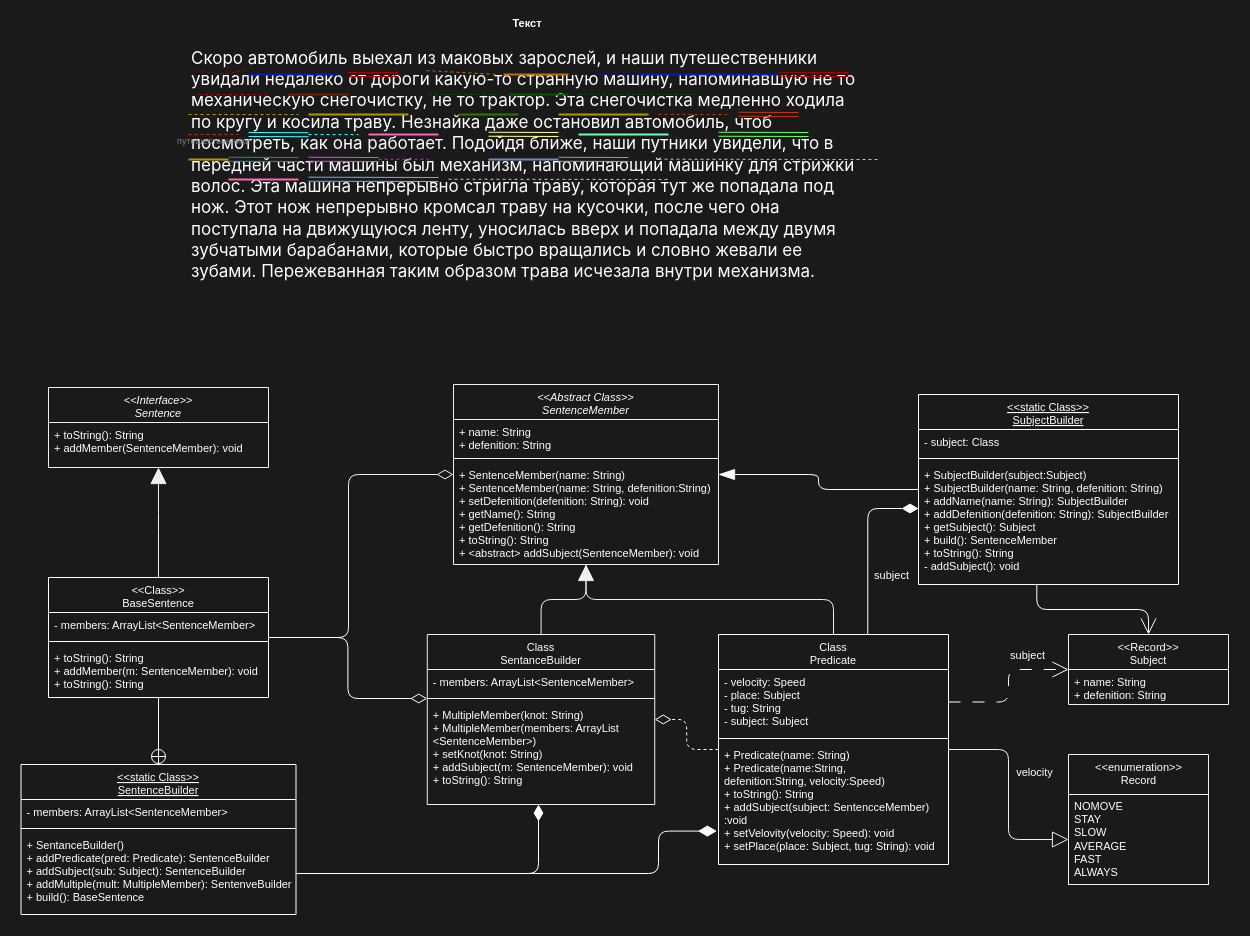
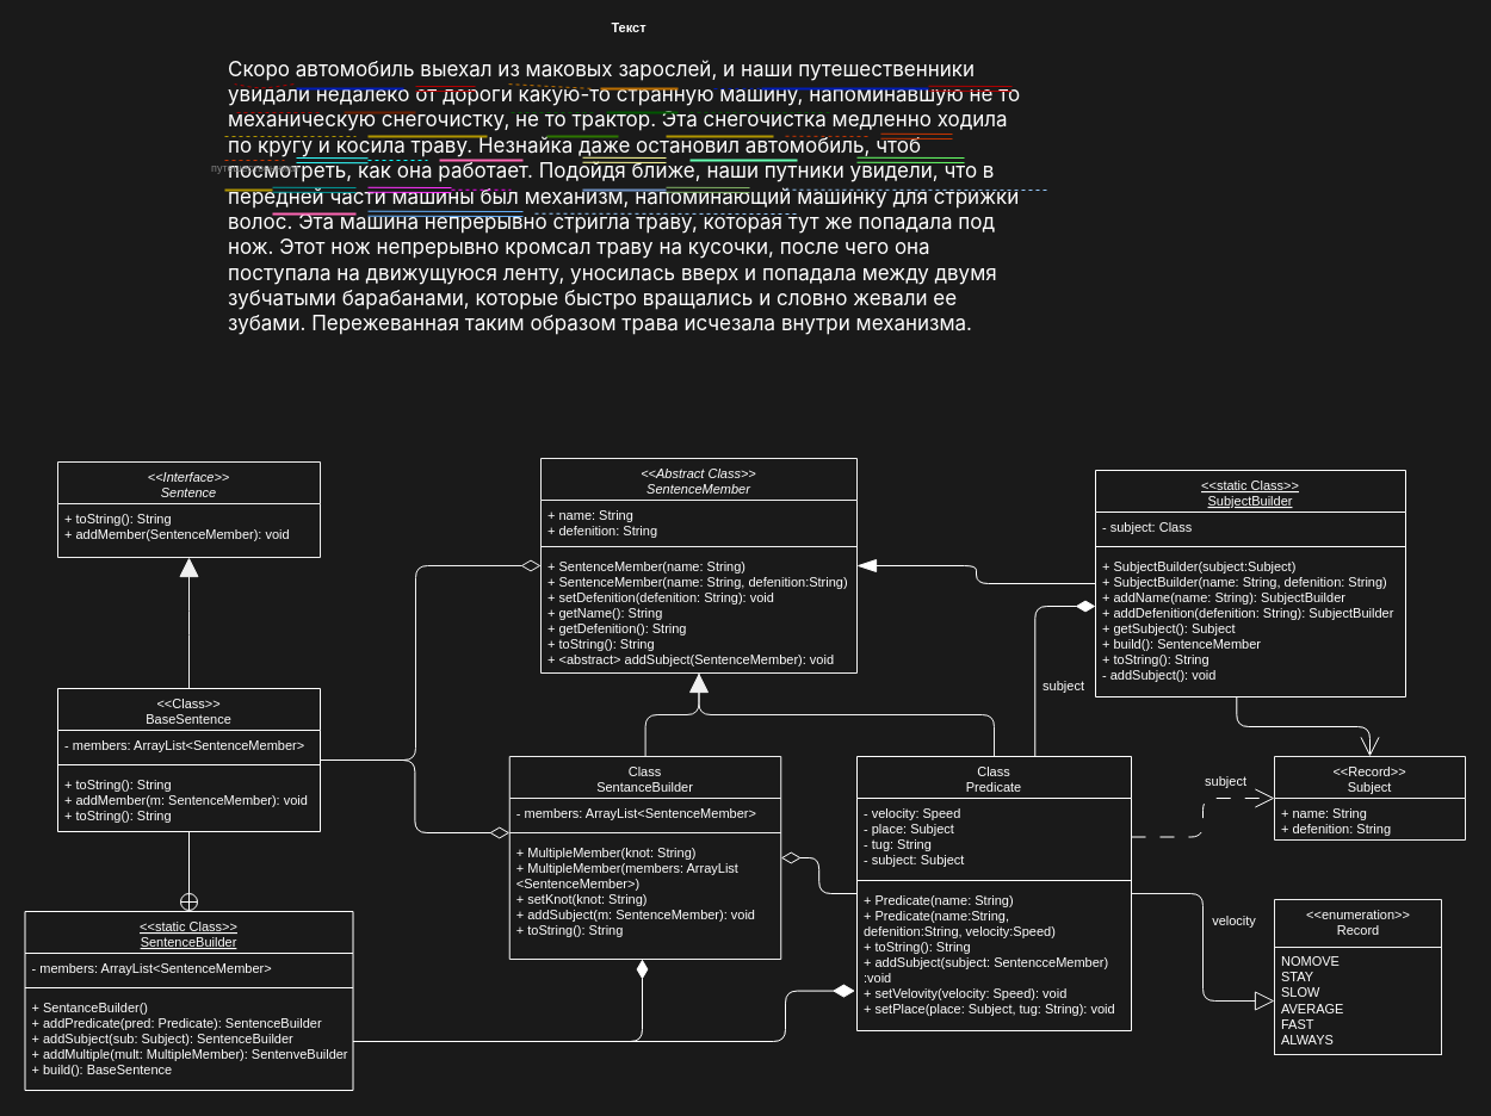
- <mxCell id="47" style="edgeStyle=orthogonalEdgeStyle;html=1;endArrow=diamondThin;endFill=0;jumpSize=10;endSize=14;strokeColor=#FFFFFF;dashed=1;" parent="1" source="49" target="68" edge="1"><mxGeometry relative="1" as="geometry" /></mxCell>
+ <mxCell id="47" style="edgeStyle=orthogonalEdgeStyle;html=1;endArrow=diamondThin;endFill=0;jumpSize=10;endSize=14;strokeColor=#FFFFFF;" parent="1" source="49" target="68" edge="1"><mxGeometry relative="1" as="geometry" /></mxCell>
